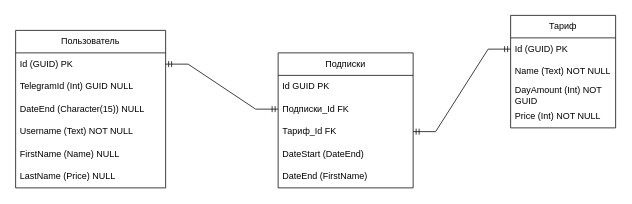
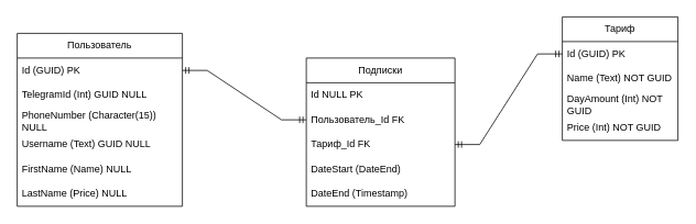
- <mxCell id="11" value="Name (Text) NOT NULL" style="text;strokeColor=none;fillColor=none;align=left;verticalAlign=middle;spacingLeft=4;spacingRight=4;overflow=hidden;points=[[0,0.5],[1,0.5]];portConstraint=eastwest;rotatable=0;whiteSpace=wrap;html=1;" parent="9" vertex="1"><mxGeometry y="60" width="140" height="30" as="geometry" /></mxCell>
+ <mxCell id="11" value="Name (Text) NOT GUID" style="text;strokeColor=none;fillColor=none;align=left;verticalAlign=middle;spacingLeft=4;spacingRight=4;overflow=hidden;points=[[0,0.5],[1,0.5]];portConstraint=eastwest;rotatable=0;whiteSpace=wrap;html=1;" parent="9" vertex="1"><mxGeometry y="60" width="140" height="30" as="geometry" /></mxCell>
- <mxCell id="15" value="Id GUID PK" style="text;strokeColor=none;fillColor=none;align=left;verticalAlign=middle;spacingLeft=4;spacingRight=4;overflow=hidden;points=[[0,0.5],[1,0.5]];portConstraint=eastwest;rotatable=0;whiteSpace=wrap;html=1;" vertex="1" parent="14"><mxGeometry y="30" width="180" height="30" as="geometry" /></mxCell>
+ <mxCell id="15" value="Id NULL PK" style="text;strokeColor=none;fillColor=none;align=left;verticalAlign=middle;spacingLeft=4;spacingRight=4;overflow=hidden;points=[[0,0.5],[1,0.5]];portConstraint=eastwest;rotatable=0;whiteSpace=wrap;html=1;" vertex="1" parent="14"><mxGeometry y="30" width="180" height="30" as="geometry" /></mxCell>
- <mxCell id="5" value="DateEnd (Character(15)) NULL" style="text;strokeColor=none;fillColor=none;align=left;verticalAlign=middle;spacingLeft=4;spacingRight=4;overflow=hidden;points=[[0,0.5],[1,0.5]];portConstraint=eastwest;rotatable=0;whiteSpace=wrap;html=1;" vertex="1" parent="2"><mxGeometry y="90" width="200" height="30" as="geometry" /></mxCell>
+ <mxCell id="5" value="PhoneNumber (Character(15)) NULL" style="text;strokeColor=none;fillColor=none;align=left;verticalAlign=middle;spacingLeft=4;spacingRight=4;overflow=hidden;points=[[0,0.5],[1,0.5]];portConstraint=eastwest;rotatable=0;whiteSpace=wrap;html=1;" vertex="1" parent="2"><mxGeometry y="90" width="200" height="30" as="geometry" /></mxCell>
- <mxCell id="16" value="Подписки_Id FK" style="text;strokeColor=none;fillColor=none;align=left;verticalAlign=middle;spacingLeft=4;spacingRight=4;overflow=hidden;points=[[0,0.5],[1,0.5]];portConstraint=eastwest;rotatable=0;whiteSpace=wrap;html=1;" parent="14" vertex="1"><mxGeometry y="60" width="180" height="30" as="geometry" /></mxCell>
+ <mxCell id="16" value="Пользователь_Id FK" style="text;strokeColor=none;fillColor=none;align=left;verticalAlign=middle;spacingLeft=4;spacingRight=4;overflow=hidden;points=[[0,0.5],[1,0.5]];portConstraint=eastwest;rotatable=0;whiteSpace=wrap;html=1;" parent="14" vertex="1"><mxGeometry y="60" width="180" height="30" as="geometry" /></mxCell>
- <mxCell id="13" value="Price (Int) NOT NULL" style="text;strokeColor=none;fillColor=none;align=left;verticalAlign=middle;spacingLeft=4;spacingRight=4;overflow=hidden;points=[[0,0.5],[1,0.5]];portConstraint=eastwest;rotatable=0;whiteSpace=wrap;html=1;" parent="9" vertex="1"><mxGeometry y="120" width="140" height="30" as="geometry" /></mxCell>
+ <mxCell id="13" value="Price (Int) NOT GUID" style="text;strokeColor=none;fillColor=none;align=left;verticalAlign=middle;spacingLeft=4;spacingRight=4;overflow=hidden;points=[[0,0.5],[1,0.5]];portConstraint=eastwest;rotatable=0;whiteSpace=wrap;html=1;" parent="9" vertex="1"><mxGeometry y="120" width="140" height="30" as="geometry" /></mxCell>
- <mxCell id="6" value="Username (Text) NOT NULL" style="text;strokeColor=none;fillColor=none;align=left;verticalAlign=middle;spacingLeft=4;spacingRight=4;overflow=hidden;points=[[0,0.5],[1,0.5]];portConstraint=eastwest;rotatable=0;whiteSpace=wrap;html=1;" vertex="1" parent="2"><mxGeometry y="120" width="200" height="30" as="geometry" /></mxCell>
+ <mxCell id="6" value="Username (Text) GUID NULL" style="text;strokeColor=none;fillColor=none;align=left;verticalAlign=middle;spacingLeft=4;spacingRight=4;overflow=hidden;points=[[0,0.5],[1,0.5]];portConstraint=eastwest;rotatable=0;whiteSpace=wrap;html=1;" vertex="1" parent="2"><mxGeometry y="120" width="200" height="30" as="geometry" /></mxCell>
- <mxCell id="19" value="DateEnd (FirstName)" style="text;strokeColor=none;fillColor=none;align=left;verticalAlign=middle;spacingLeft=4;spacingRight=4;overflow=hidden;points=[[0,0.5],[1,0.5]];portConstraint=eastwest;rotatable=0;whiteSpace=wrap;html=1;" vertex="1" parent="14"><mxGeometry y="150" width="180" height="30" as="geometry" /></mxCell>
+ <mxCell id="19" value="DateEnd (Timestamp)" style="text;strokeColor=none;fillColor=none;align=left;verticalAlign=middle;spacingLeft=4;spacingRight=4;overflow=hidden;points=[[0,0.5],[1,0.5]];portConstraint=eastwest;rotatable=0;whiteSpace=wrap;html=1;" vertex="1" parent="14"><mxGeometry y="150" width="180" height="30" as="geometry" /></mxCell>
